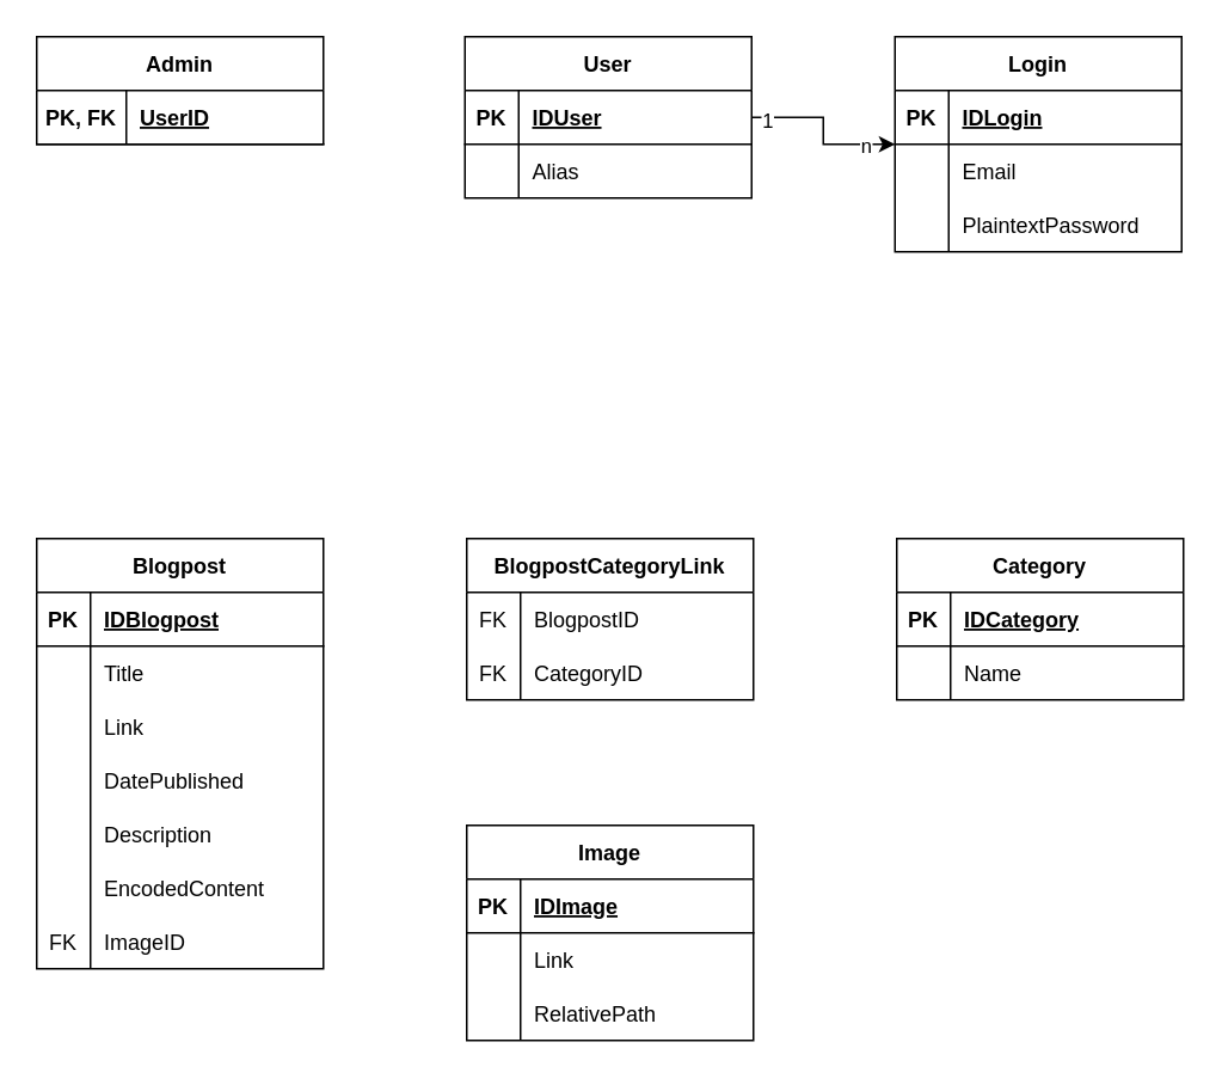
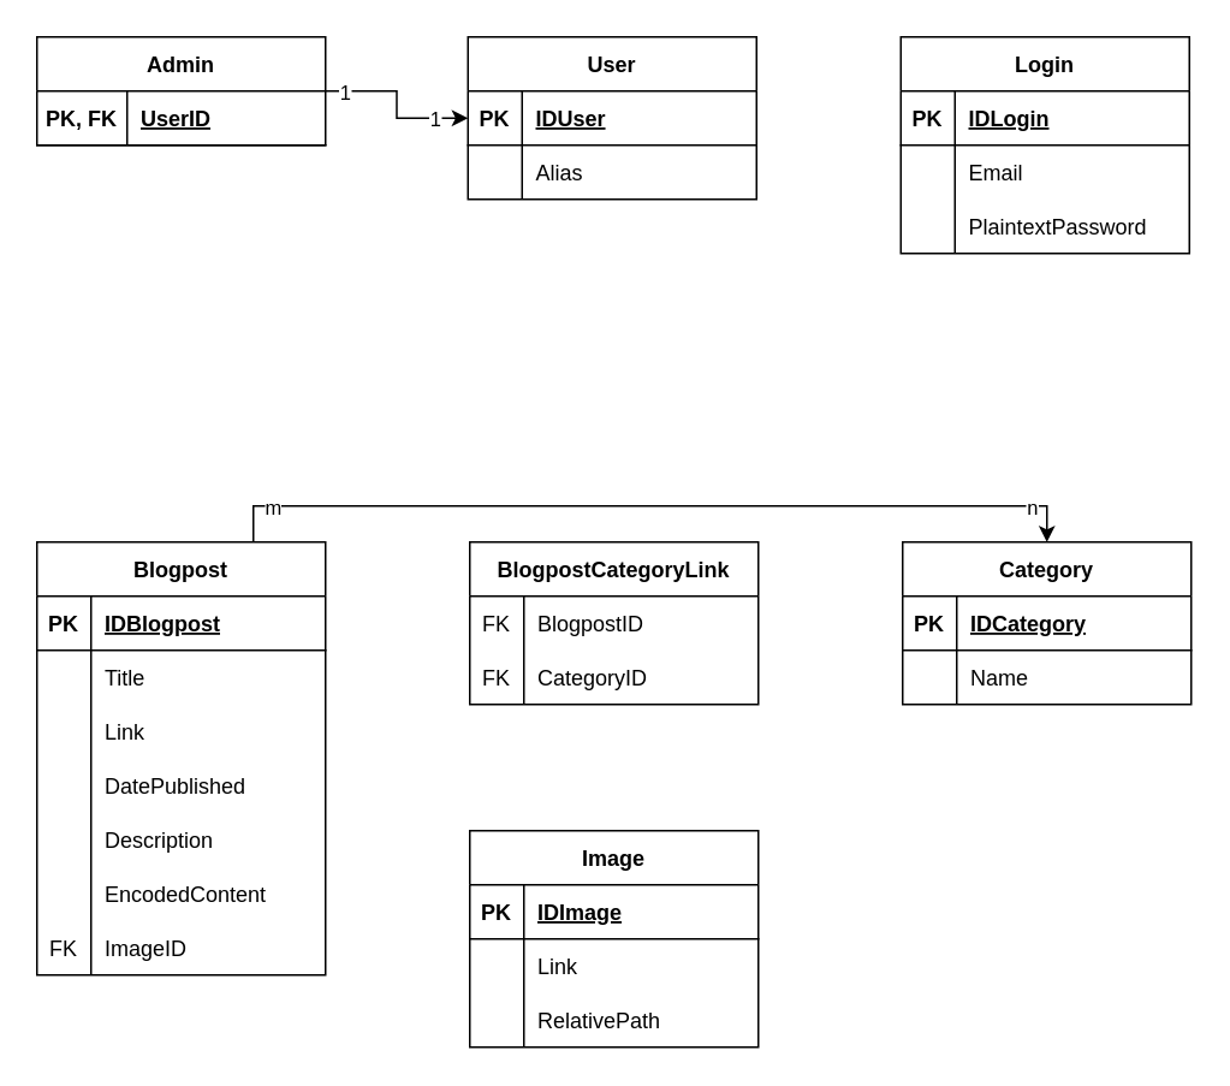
+ <mxCell id="73" style="edgeStyle=orthogonalEdgeStyle;rounded=0;orthogonalLoop=1;jettySize=auto;html=1;" edge="1" parent="1" source="76" target="54"><mxGeometry relative="1" as="geometry" /></mxCell>
+ <mxCell id="74" value="1" style="edgeLabel;html=1;align=center;verticalAlign=middle;resizable=0;points=[];" vertex="1" connectable="0" parent="73"><mxGeometry x="-0.791" relative="1" as="geometry"><mxPoint as="offset" /></mxGeometry></mxCell>
+ <mxCell id="75" value="1" style="edgeLabel;html=1;align=center;verticalAlign=middle;resizable=0;points=[];" vertex="1" connectable="0" parent="73"><mxGeometry x="0.753" relative="1" as="geometry"><mxPoint x="-7" as="offset" /></mxGeometry></mxCell>
- <mxCell id="51" style="edgeStyle=orthogonalEdgeStyle;rounded=0;orthogonalLoop=1;jettySize=auto;html=1;" edge="1" parent="1" source="54" target="62"><mxGeometry relative="1" as="geometry" /></mxCell>
- <mxCell id="52" value="1" style="edgeLabel;html=1;align=center;verticalAlign=middle;resizable=0;points=[];" vertex="1" connectable="0" parent="51"><mxGeometry x="-0.829" y="-1" relative="1" as="geometry"><mxPoint as="offset" /></mxGeometry></mxCell>
- <mxCell id="53" value="n" style="edgeLabel;html=1;align=center;verticalAlign=middle;resizable=0;points=[];" vertex="1" connectable="0" parent="51"><mxGeometry x="0.822" relative="1" as="geometry"><mxPoint x="-9" as="offset" /></mxGeometry></mxCell>
+ <mxCell id="2" style="edgeStyle=orthogonalEdgeStyle;rounded=0;orthogonalLoop=1;jettySize=auto;html=1;entryX=0.5;entryY=0;entryDx=0;entryDy=0;startArrow=none;startFill=0;" parent="1" source="5" target="27" edge="1"><mxGeometry relative="1" as="geometry"><Array as="points"><mxPoint x="140" y="280" /><mxPoint x="580" y="280" /></Array></mxGeometry></mxCell>
+ <mxCell id="3" value="m" style="edgeLabel;html=1;align=center;verticalAlign=middle;resizable=0;points=[];" parent="2" vertex="1" connectable="0"><mxGeometry x="-0.844" y="3" relative="1" as="geometry"><mxPoint x="-7" y="3" as="offset" /></mxGeometry></mxCell>
+ <mxCell id="4" value="n" style="edgeLabel;html=1;align=center;verticalAlign=middle;resizable=0;points=[];" parent="2" vertex="1" connectable="0"><mxGeometry x="0.844" relative="1" as="geometry"><mxPoint x="8" as="offset" /></mxGeometry></mxCell>
